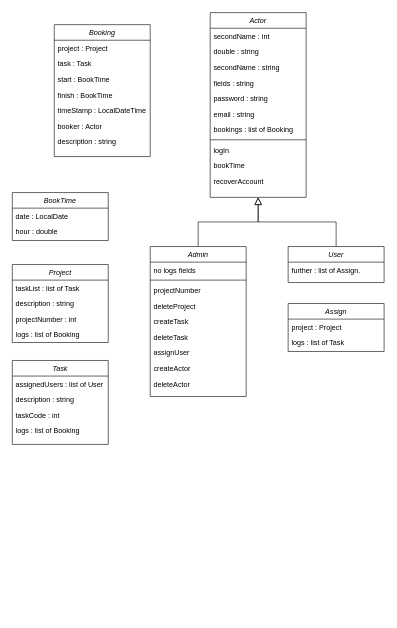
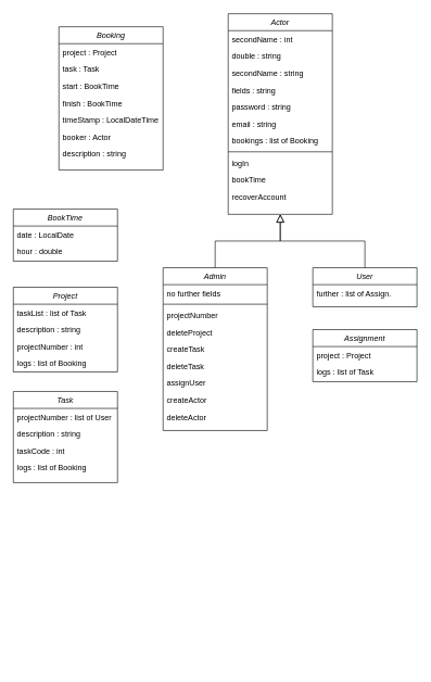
- <mxCell id="27" value="no logs fields" style="text;align=left;verticalAlign=top;spacingLeft=4;spacingRight=4;overflow=hidden;rotatable=0;points=[[0,0.5],[1,0.5]];portConstraint=eastwest;" vertex="1" parent="26"><mxGeometry y="26" width="160" height="26" as="geometry" /></mxCell>
+ <mxCell id="27" value="no further fields" style="text;align=left;verticalAlign=top;spacingLeft=4;spacingRight=4;overflow=hidden;rotatable=0;points=[[0,0.5],[1,0.5]];portConstraint=eastwest;" vertex="1" parent="26"><mxGeometry y="26" width="160" height="26" as="geometry" /></mxCell>
- <mxCell id="38" value="Assign" style="swimlane;fontStyle=2;align=center;verticalAlign=top;childLayout=stackLayout;horizontal=1;startSize=26;horizontalStack=0;resizeParent=1;resizeLast=0;collapsible=1;marginBottom=0;rounded=0;shadow=0;strokeWidth=1;" vertex="1" parent="1"><mxGeometry x="480" y="505" width="160" height="80" as="geometry"><mxRectangle x="230" y="140" width="160" height="26" as="alternateBounds" /></mxGeometry></mxCell>
+ <mxCell id="38" value="Assignment" style="swimlane;fontStyle=2;align=center;verticalAlign=top;childLayout=stackLayout;horizontal=1;startSize=26;horizontalStack=0;resizeParent=1;resizeLast=0;collapsible=1;marginBottom=0;rounded=0;shadow=0;strokeWidth=1;" vertex="1" parent="1"><mxGeometry x="480" y="505" width="160" height="80" as="geometry"><mxRectangle x="230" y="140" width="160" height="26" as="alternateBounds" /></mxGeometry></mxCell>
- <mxCell id="43" value="assignedUsers : list of User" style="text;align=left;verticalAlign=top;spacingLeft=4;spacingRight=4;overflow=hidden;rotatable=0;points=[[0,0.5],[1,0.5]];portConstraint=eastwest;" vertex="1" parent="42"><mxGeometry y="26" width="160" height="26" as="geometry" /></mxCell>
+ <mxCell id="43" value="projectNumber : list of User" style="text;align=left;verticalAlign=top;spacingLeft=4;spacingRight=4;overflow=hidden;rotatable=0;points=[[0,0.5],[1,0.5]];portConstraint=eastwest;" vertex="1" parent="42"><mxGeometry y="26" width="160" height="26" as="geometry" /></mxCell>
